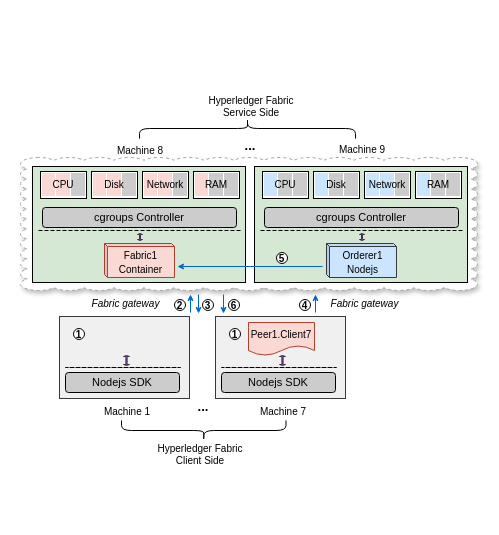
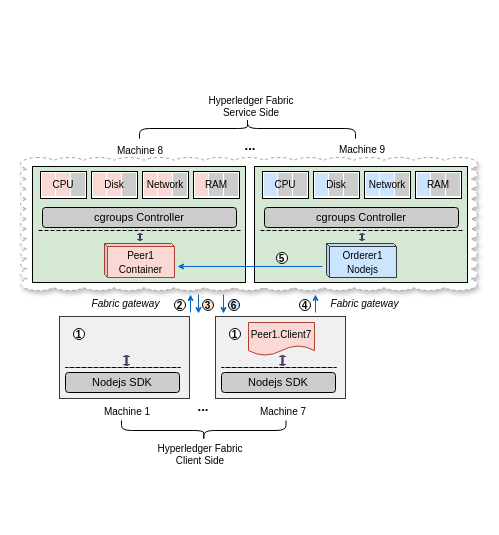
- <mxCell id="23" value="&lt;font style=&quot;font-size: 10px;&quot;&gt;Fabric1&lt;br style=&quot;&quot;&gt;Container&lt;/font&gt;" style="shape=cube;whiteSpace=wrap;html=1;boundedLbl=1;backgroundOutline=1;darkOpacity=0.05;darkOpacity2=0.1;shadow=0;size=3;fontSize=11;fillColor=#fad9d5;strokeColor=#ae4132;" parent="1" vertex="1"><mxGeometry x="104" y="243" width="70" height="34" as="geometry" /></mxCell>
+ <mxCell id="23" value="&lt;font style=&quot;font-size: 10px;&quot;&gt;Peer1&lt;br style=&quot;&quot;&gt;Container&lt;/font&gt;" style="shape=cube;whiteSpace=wrap;html=1;boundedLbl=1;backgroundOutline=1;darkOpacity=0.05;darkOpacity2=0.1;shadow=0;size=3;fontSize=11;fillColor=#fad9d5;strokeColor=#ae4132;" parent="1" vertex="1"><mxGeometry x="104" y="243" width="70" height="34" as="geometry" /></mxCell>
- <mxCell id="46" value="3" style="ellipse;whiteSpace=wrap;html=1;aspect=fixed;fontSize=10;strokeColor=#000000;fillColor=#FFFFFF;fontStyle=1" parent="1" vertex="1"><mxGeometry x="202" y="299" width="11" height="11" as="geometry" /></mxCell>
+ <mxCell id="46" value="3" style="ellipse;whiteSpace=wrap;html=1;aspect=fixed;fontSize=10;strokeColor=#000000;fillColor=#ffe6cc;fontStyle=1;" parent="1" vertex="1"><mxGeometry x="202" y="299" width="11" height="11" as="geometry" /></mxCell>
- <mxCell id="47" value="6" style="ellipse;whiteSpace=wrap;html=1;aspect=fixed;fontSize=10;strokeColor=#000000;fillColor=#FFFFFF;fontStyle=1" parent="1" vertex="1"><mxGeometry x="228" y="299" width="11" height="11" as="geometry" /></mxCell>
+ <mxCell id="47" value="6" style="ellipse;whiteSpace=wrap;html=1;aspect=fixed;fontSize=10;strokeColor=#000000;fillColor=#cce5ff;fontStyle=1;" parent="1" vertex="1"><mxGeometry x="228" y="299" width="11" height="11" as="geometry" /></mxCell>
